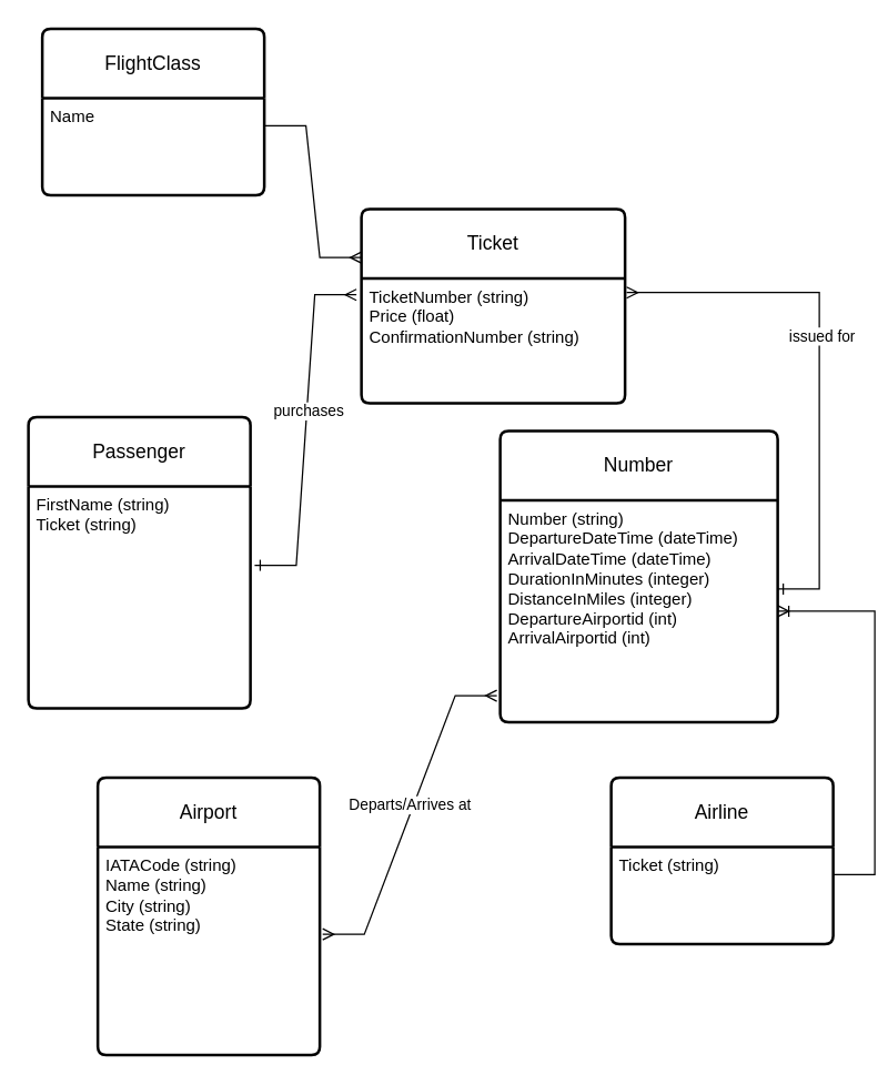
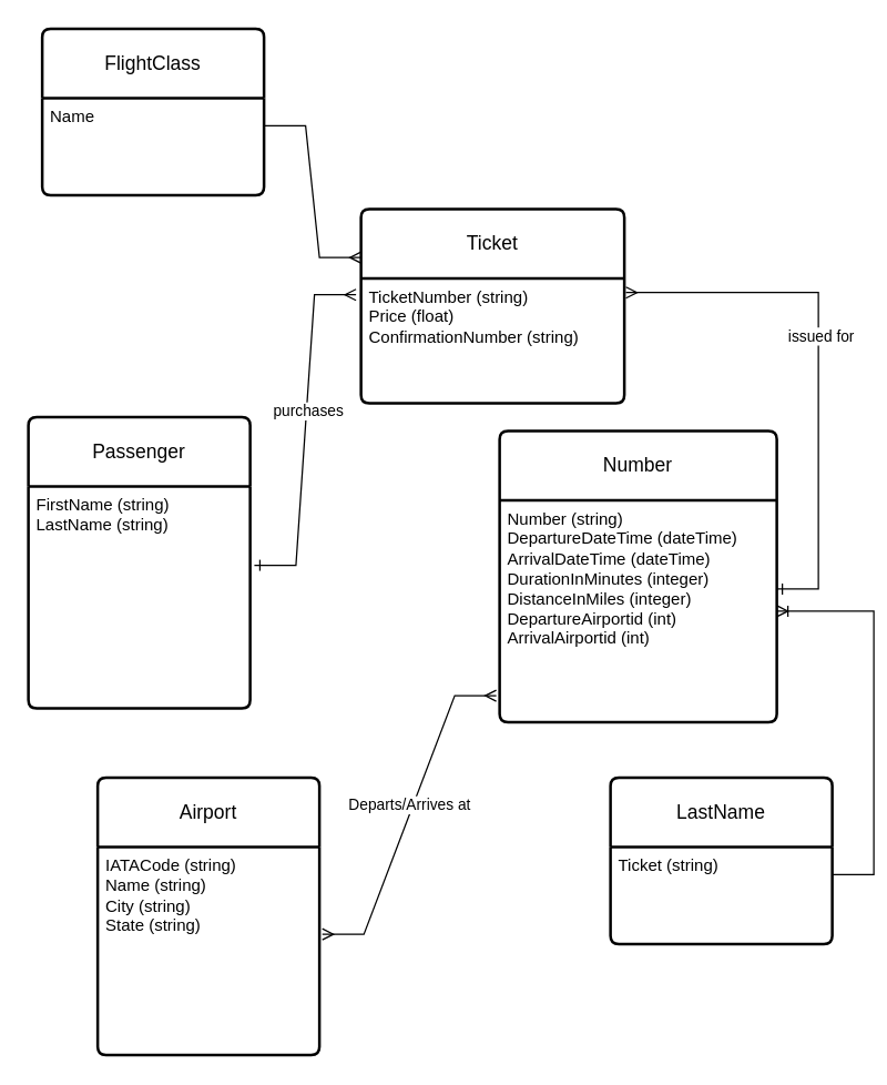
- <mxCell id="3" value="FirstName (string)&lt;div&gt;Ticket (string)&lt;/div&gt;" style="align=left;strokeColor=none;fillColor=none;spacingLeft=4;spacingRight=4;fontSize=12;verticalAlign=top;resizable=0;rotatable=0;part=1;html=1;whiteSpace=wrap;" vertex="1" parent="2"><mxGeometry y="50" width="160" height="160" as="geometry" /></mxCell>
+ <mxCell id="3" value="FirstName (string)&lt;div&gt;LastName (string)&lt;/div&gt;" style="align=left;strokeColor=none;fillColor=none;spacingLeft=4;spacingRight=4;fontSize=12;verticalAlign=top;resizable=0;rotatable=0;part=1;html=1;whiteSpace=wrap;" vertex="1" parent="2"><mxGeometry y="50" width="160" height="160" as="geometry" /></mxCell>
- <mxCell id="16" value="Airline" style="swimlane;childLayout=stackLayout;horizontal=1;startSize=50;horizontalStack=0;rounded=1;fontSize=14;fontStyle=0;strokeWidth=2;resizeParent=0;resizeLast=1;shadow=0;dashed=0;align=center;arcSize=4;whiteSpace=wrap;html=1;" vertex="1" parent="1"><mxGeometry x="440" y="560" width="160" height="120" as="geometry" /></mxCell>
+ <mxCell id="16" value="LastName" style="swimlane;childLayout=stackLayout;horizontal=1;startSize=50;horizontalStack=0;rounded=1;fontSize=14;fontStyle=0;strokeWidth=2;resizeParent=0;resizeLast=1;shadow=0;dashed=0;align=center;arcSize=4;whiteSpace=wrap;html=1;" vertex="1" parent="1"><mxGeometry x="440" y="560" width="160" height="120" as="geometry" /></mxCell>
